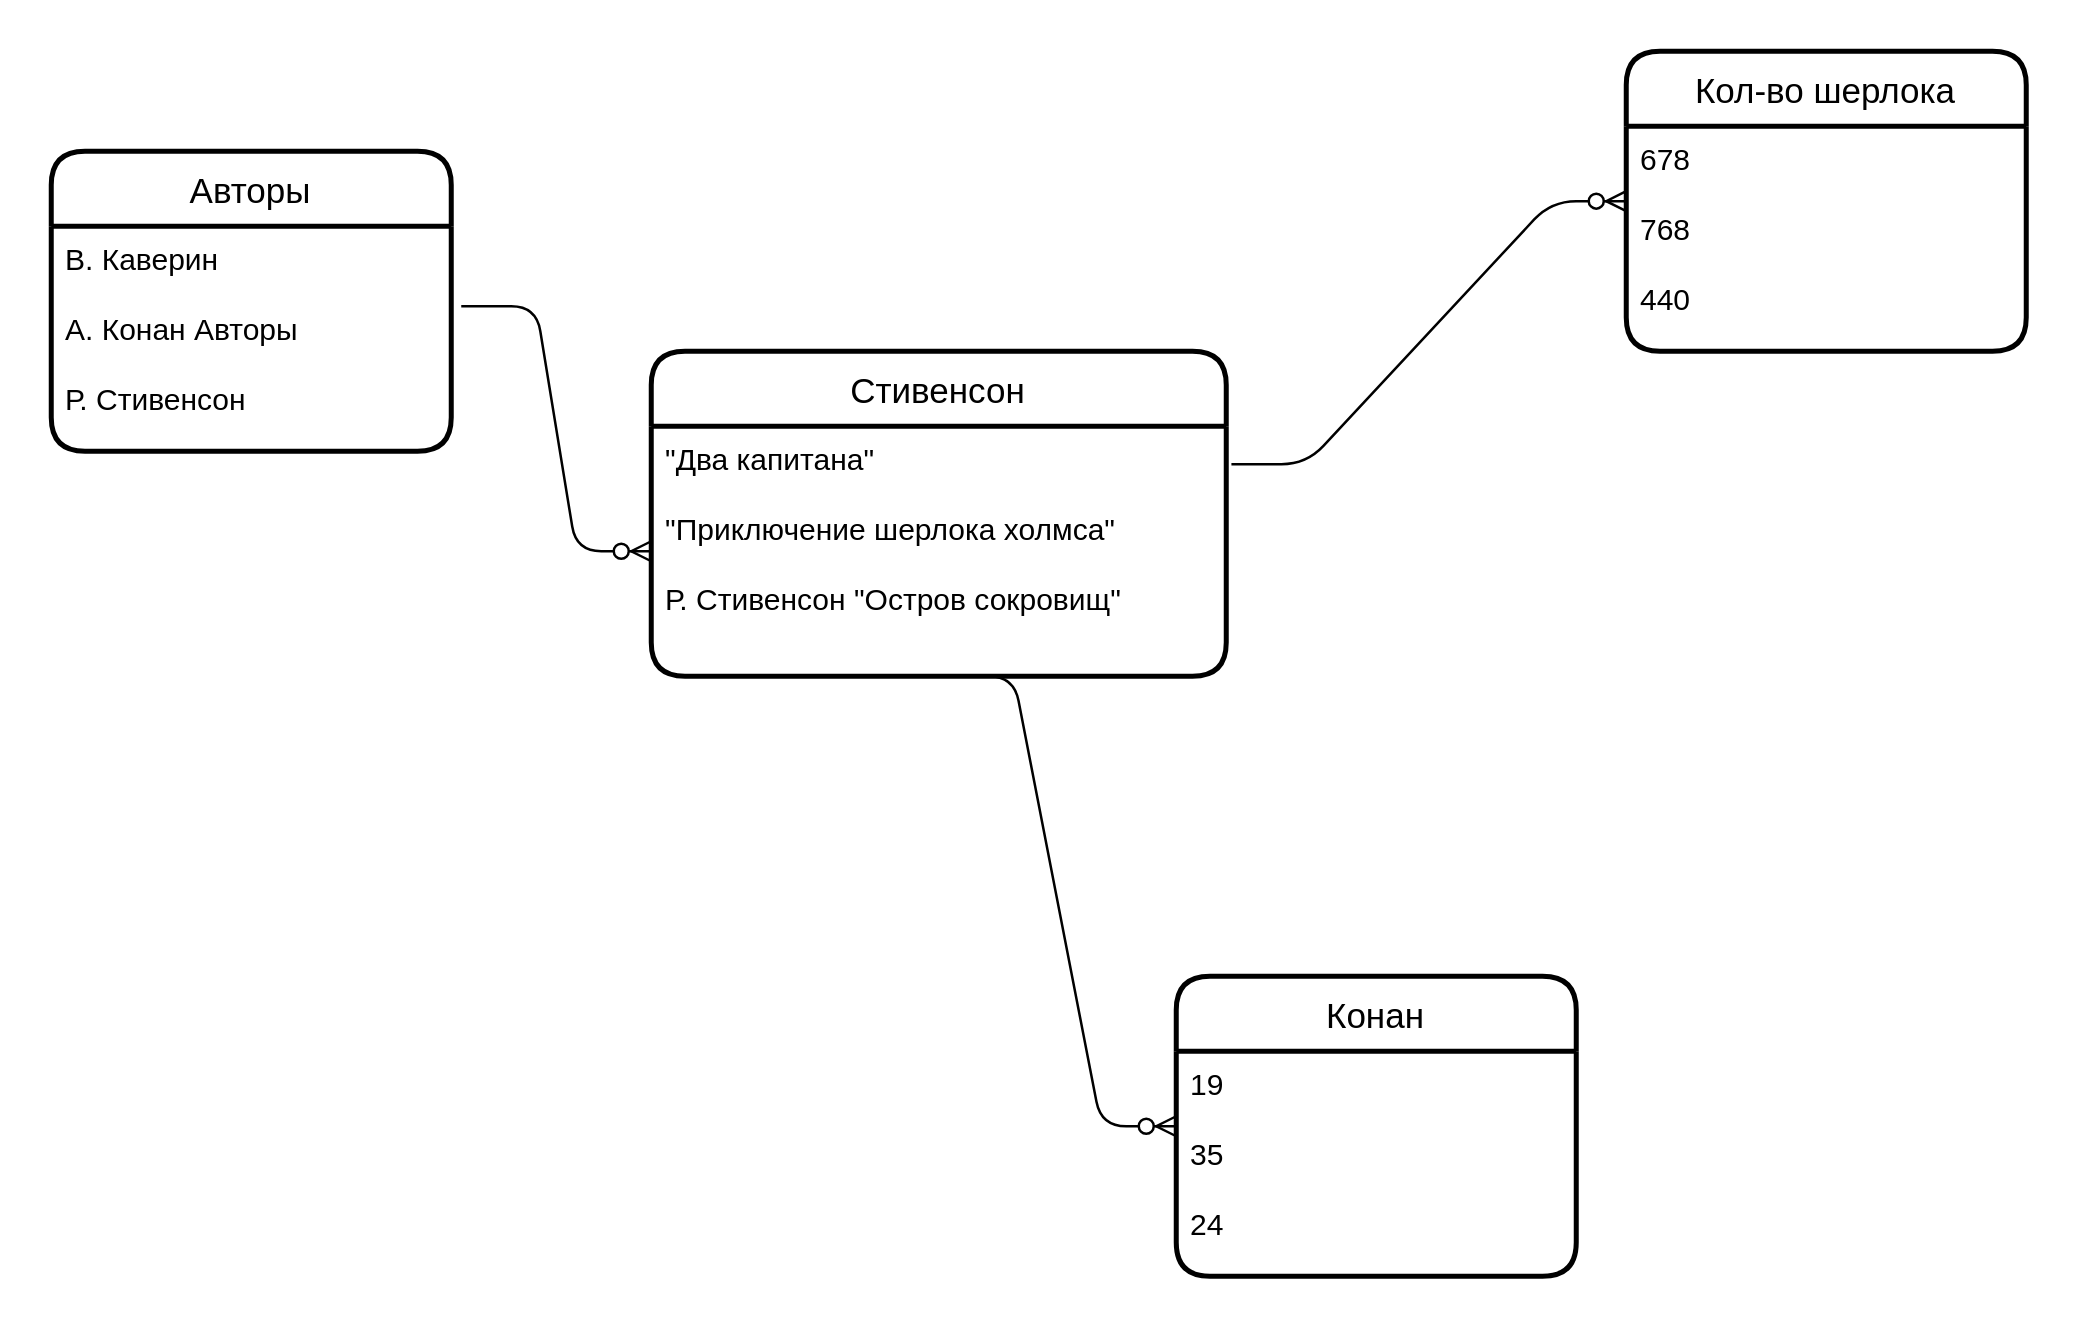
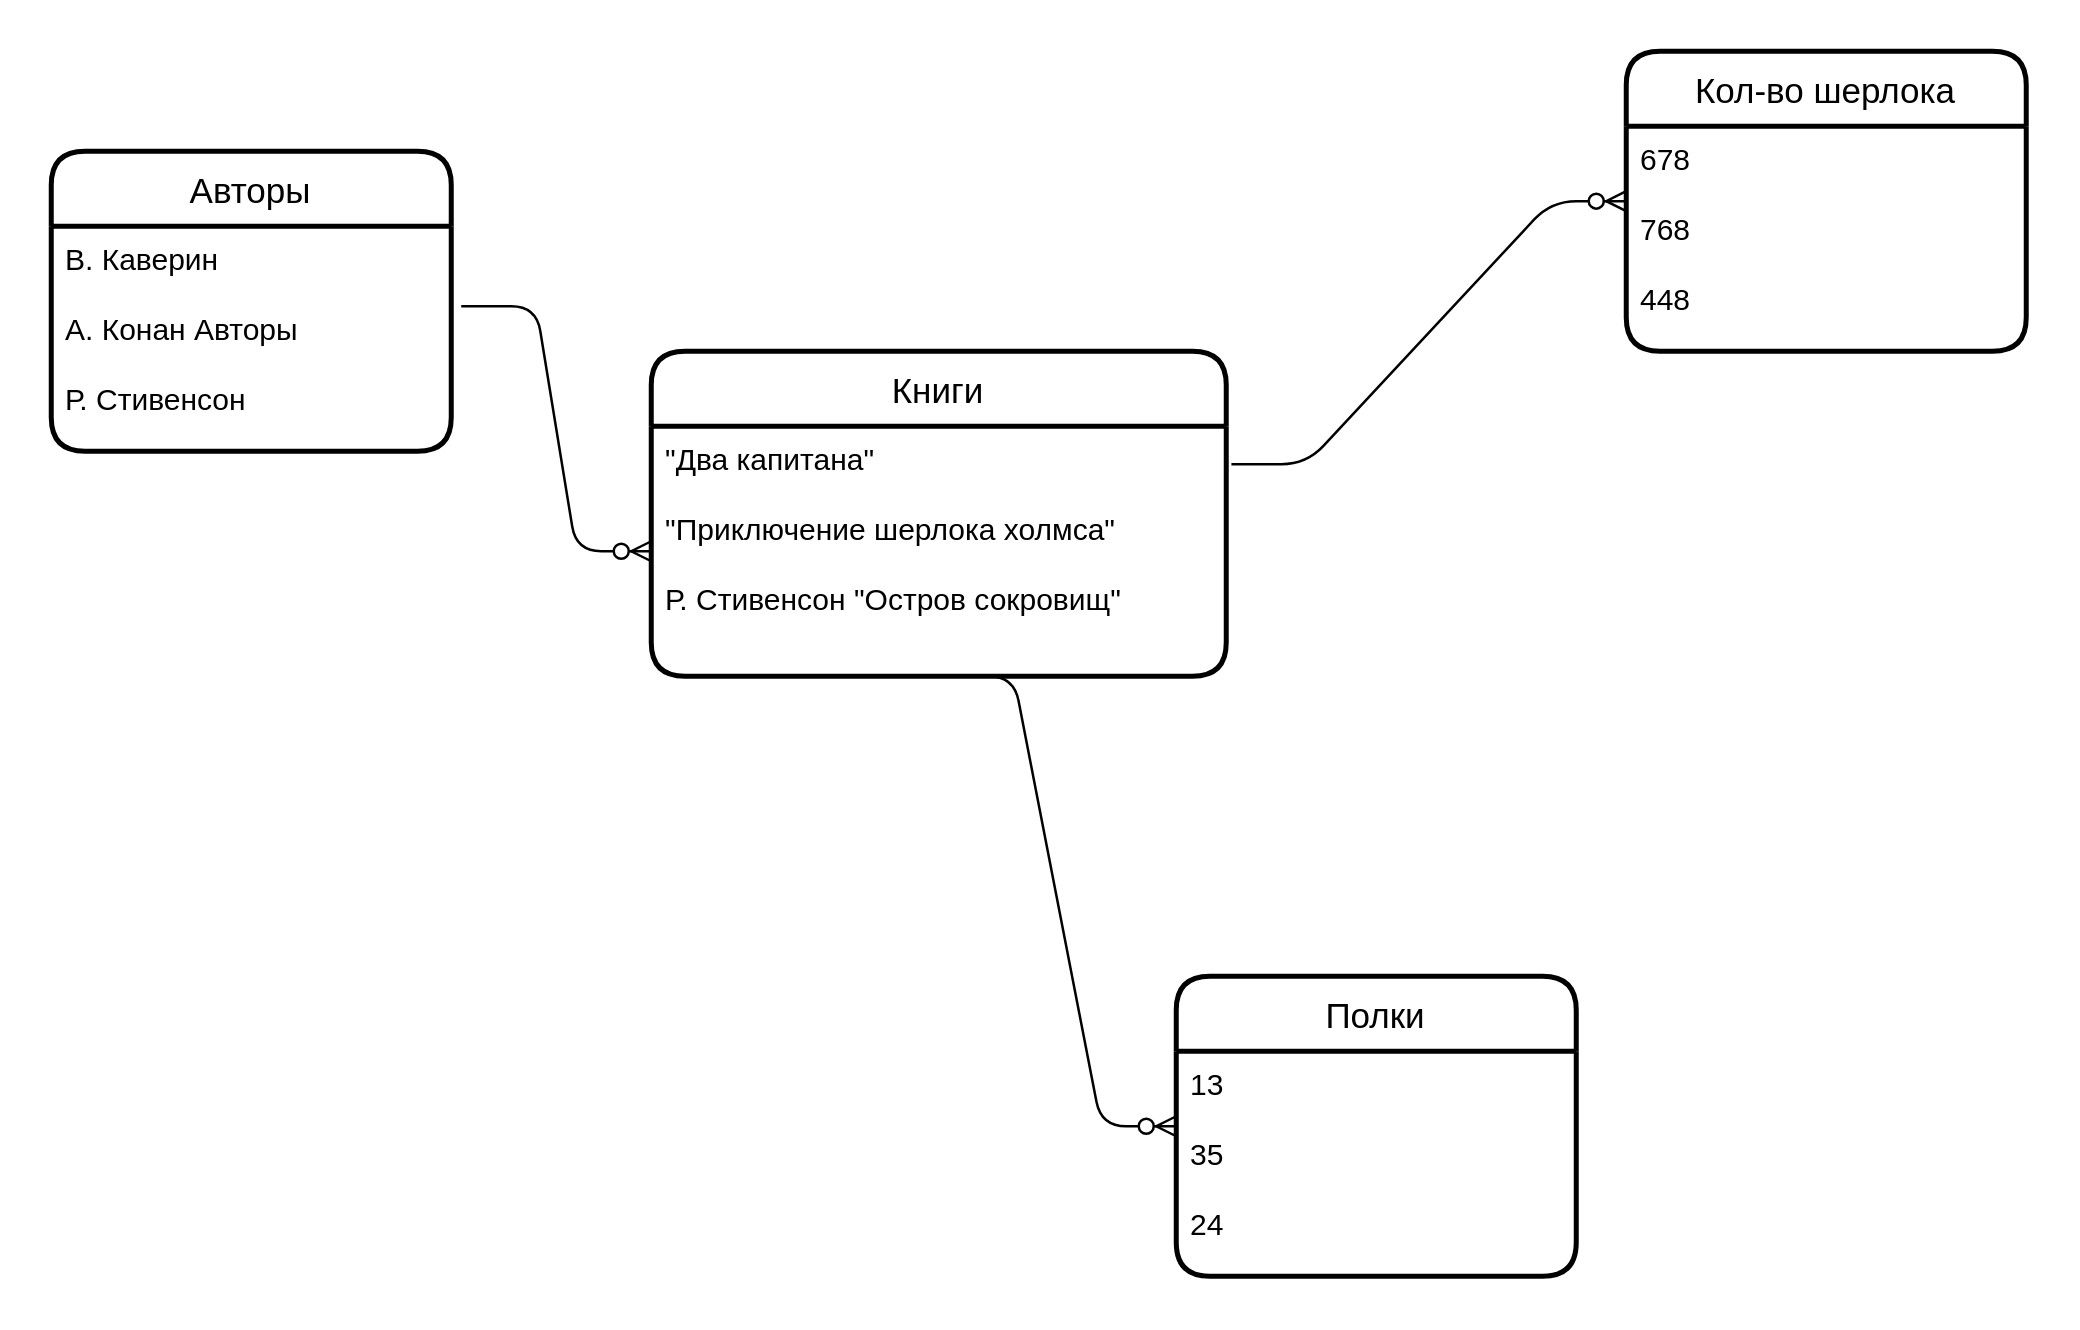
- <mxCell id="5" value="678&#10;&#10;768&#10;&#10;440" style="align=left;strokeColor=none;fillColor=none;spacingLeft=4;fontSize=12;verticalAlign=top;resizable=0;rotatable=0;part=1;" vertex="1" parent="4"><mxGeometry y="30" width="160" height="90" as="geometry" /></mxCell>
+ <mxCell id="5" value="678&#10;&#10;768&#10;&#10;448" style="align=left;strokeColor=none;fillColor=none;spacingLeft=4;fontSize=12;verticalAlign=top;resizable=0;rotatable=0;part=1;" vertex="1" parent="4"><mxGeometry y="30" width="160" height="90" as="geometry" /></mxCell>
- <mxCell id="2" value="Стивенсон" style="swimlane;childLayout=stackLayout;horizontal=1;startSize=30;horizontalStack=0;rounded=1;fontSize=14;fontStyle=0;strokeWidth=2;resizeParent=0;resizeLast=1;shadow=0;dashed=0;align=center;" vertex="1" parent="1"><mxGeometry x="260" y="140" width="230" height="130" as="geometry" /></mxCell>
+ <mxCell id="2" value="Книги" style="swimlane;childLayout=stackLayout;horizontal=1;startSize=30;horizontalStack=0;rounded=1;fontSize=14;fontStyle=0;strokeWidth=2;resizeParent=0;resizeLast=1;shadow=0;dashed=0;align=center;" vertex="1" parent="1"><mxGeometry x="260" y="140" width="230" height="130" as="geometry" /></mxCell>
- <mxCell id="10" value="Конан" style="swimlane;childLayout=stackLayout;horizontal=1;startSize=30;horizontalStack=0;rounded=1;fontSize=14;fontStyle=0;strokeWidth=2;resizeParent=0;resizeLast=1;shadow=0;dashed=0;align=center;" vertex="1" parent="1"><mxGeometry x="470" y="390" width="160" height="120" as="geometry" /></mxCell>
+ <mxCell id="10" value="Полки" style="swimlane;childLayout=stackLayout;horizontal=1;startSize=30;horizontalStack=0;rounded=1;fontSize=14;fontStyle=0;strokeWidth=2;resizeParent=0;resizeLast=1;shadow=0;dashed=0;align=center;" vertex="1" parent="1"><mxGeometry x="470" y="390" width="160" height="120" as="geometry" /></mxCell>
- <mxCell id="11" value="19&#10;&#10;35&#10;&#10;24" style="align=left;strokeColor=none;fillColor=none;spacingLeft=4;fontSize=12;verticalAlign=top;resizable=0;rotatable=0;part=1;" vertex="1" parent="10"><mxGeometry y="30" width="160" height="90" as="geometry" /></mxCell>
+ <mxCell id="11" value="13&#10;&#10;35&#10;&#10;24" style="align=left;strokeColor=none;fillColor=none;spacingLeft=4;fontSize=12;verticalAlign=top;resizable=0;rotatable=0;part=1;" vertex="1" parent="10"><mxGeometry y="30" width="160" height="90" as="geometry" /></mxCell>
